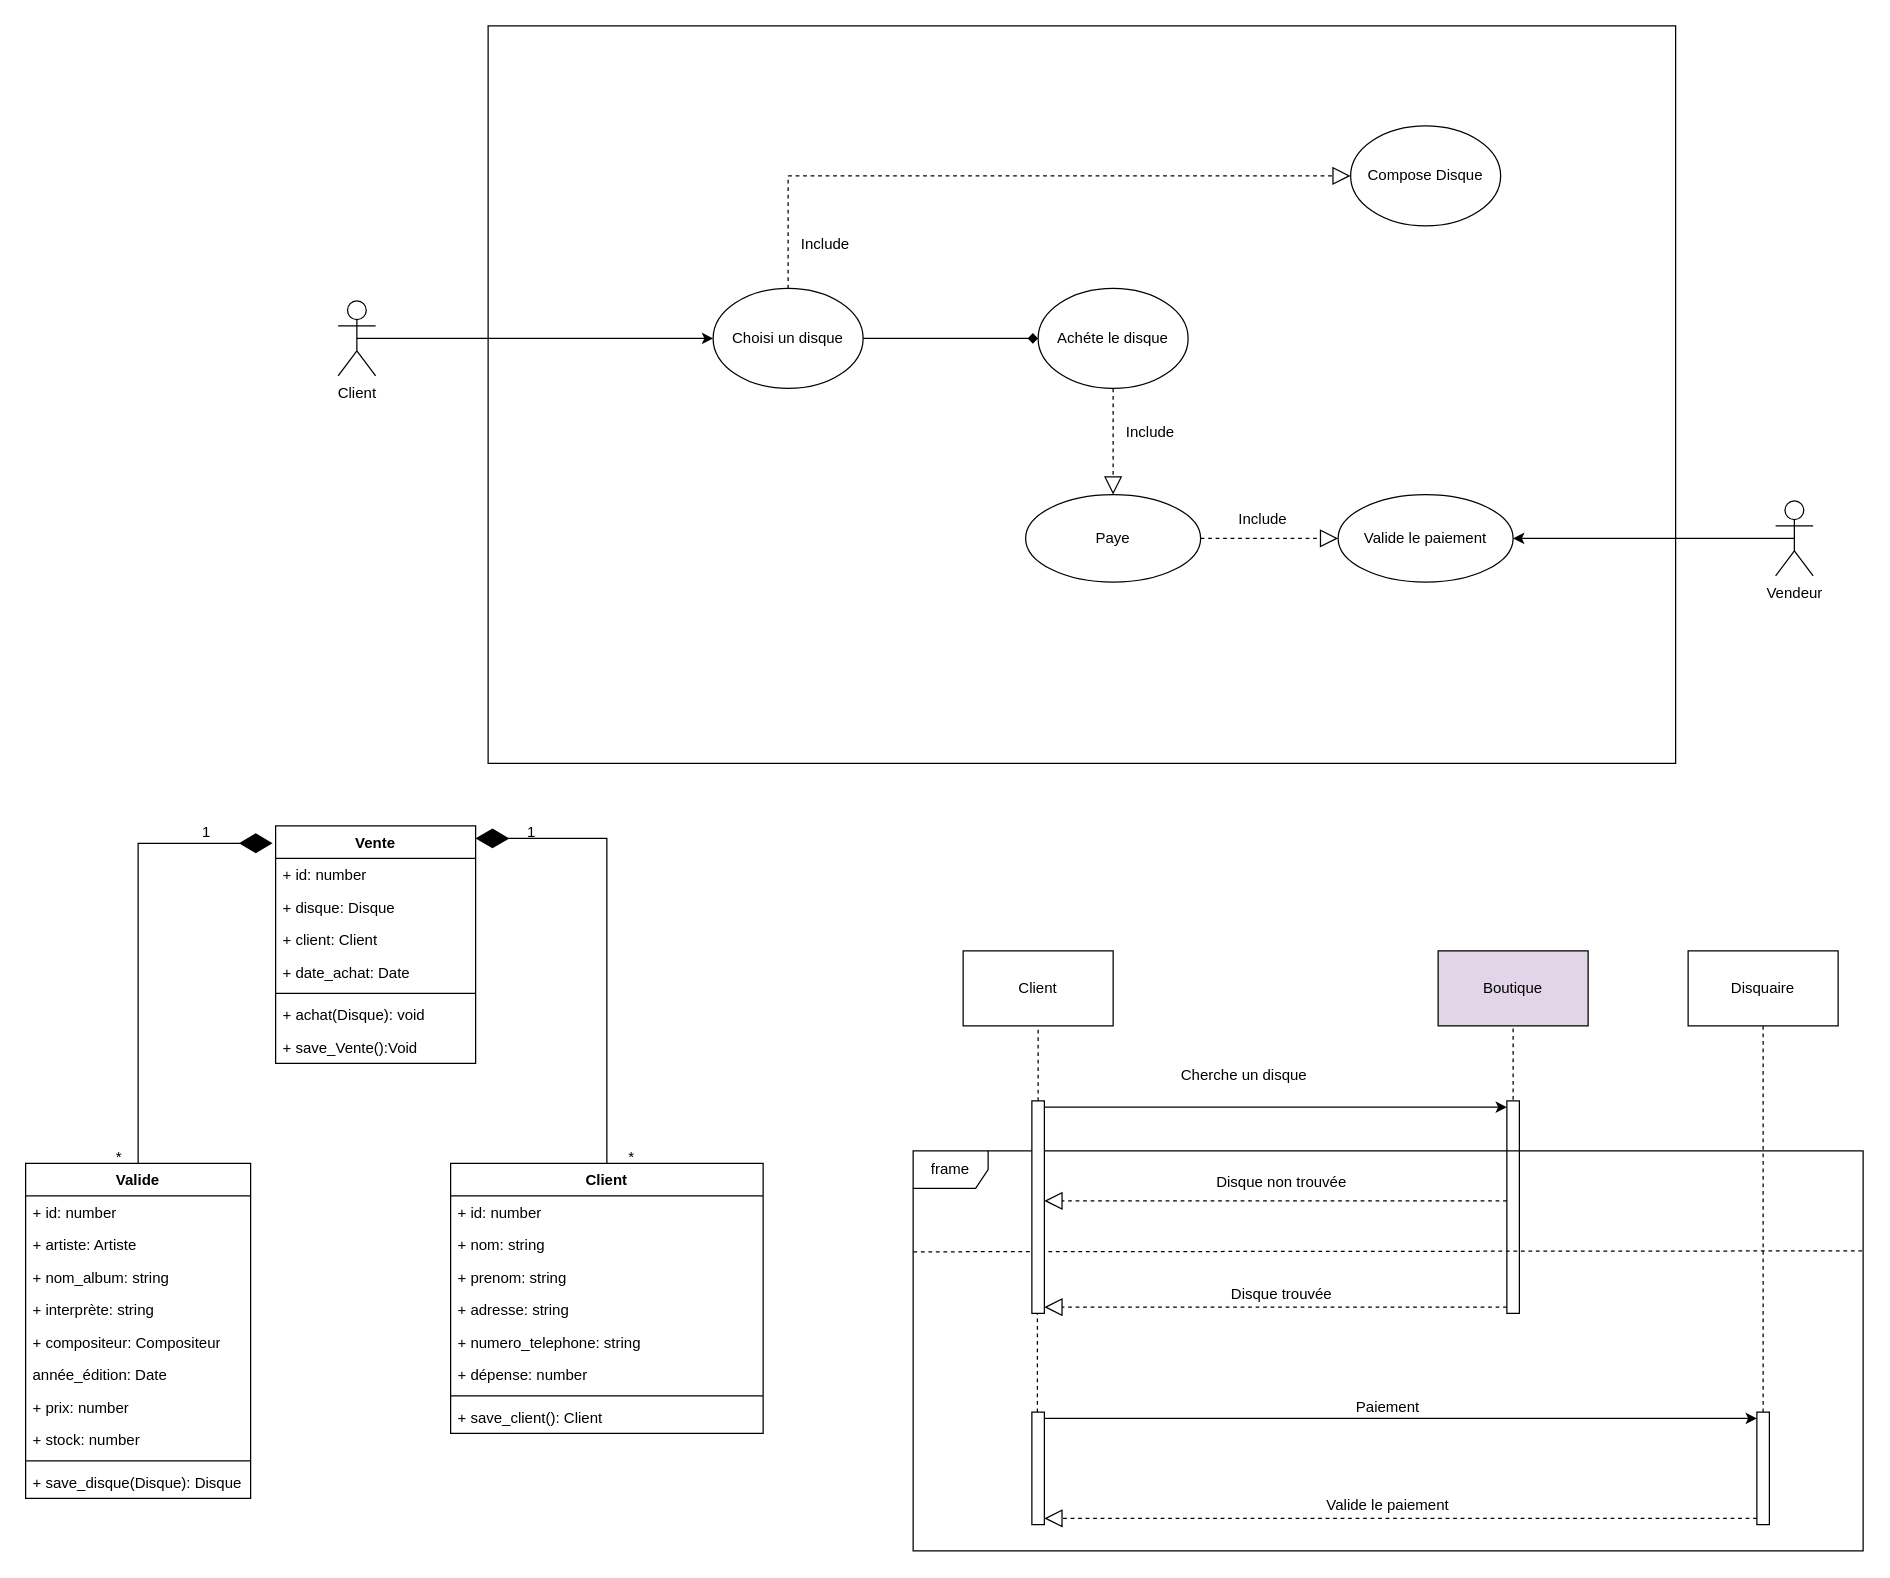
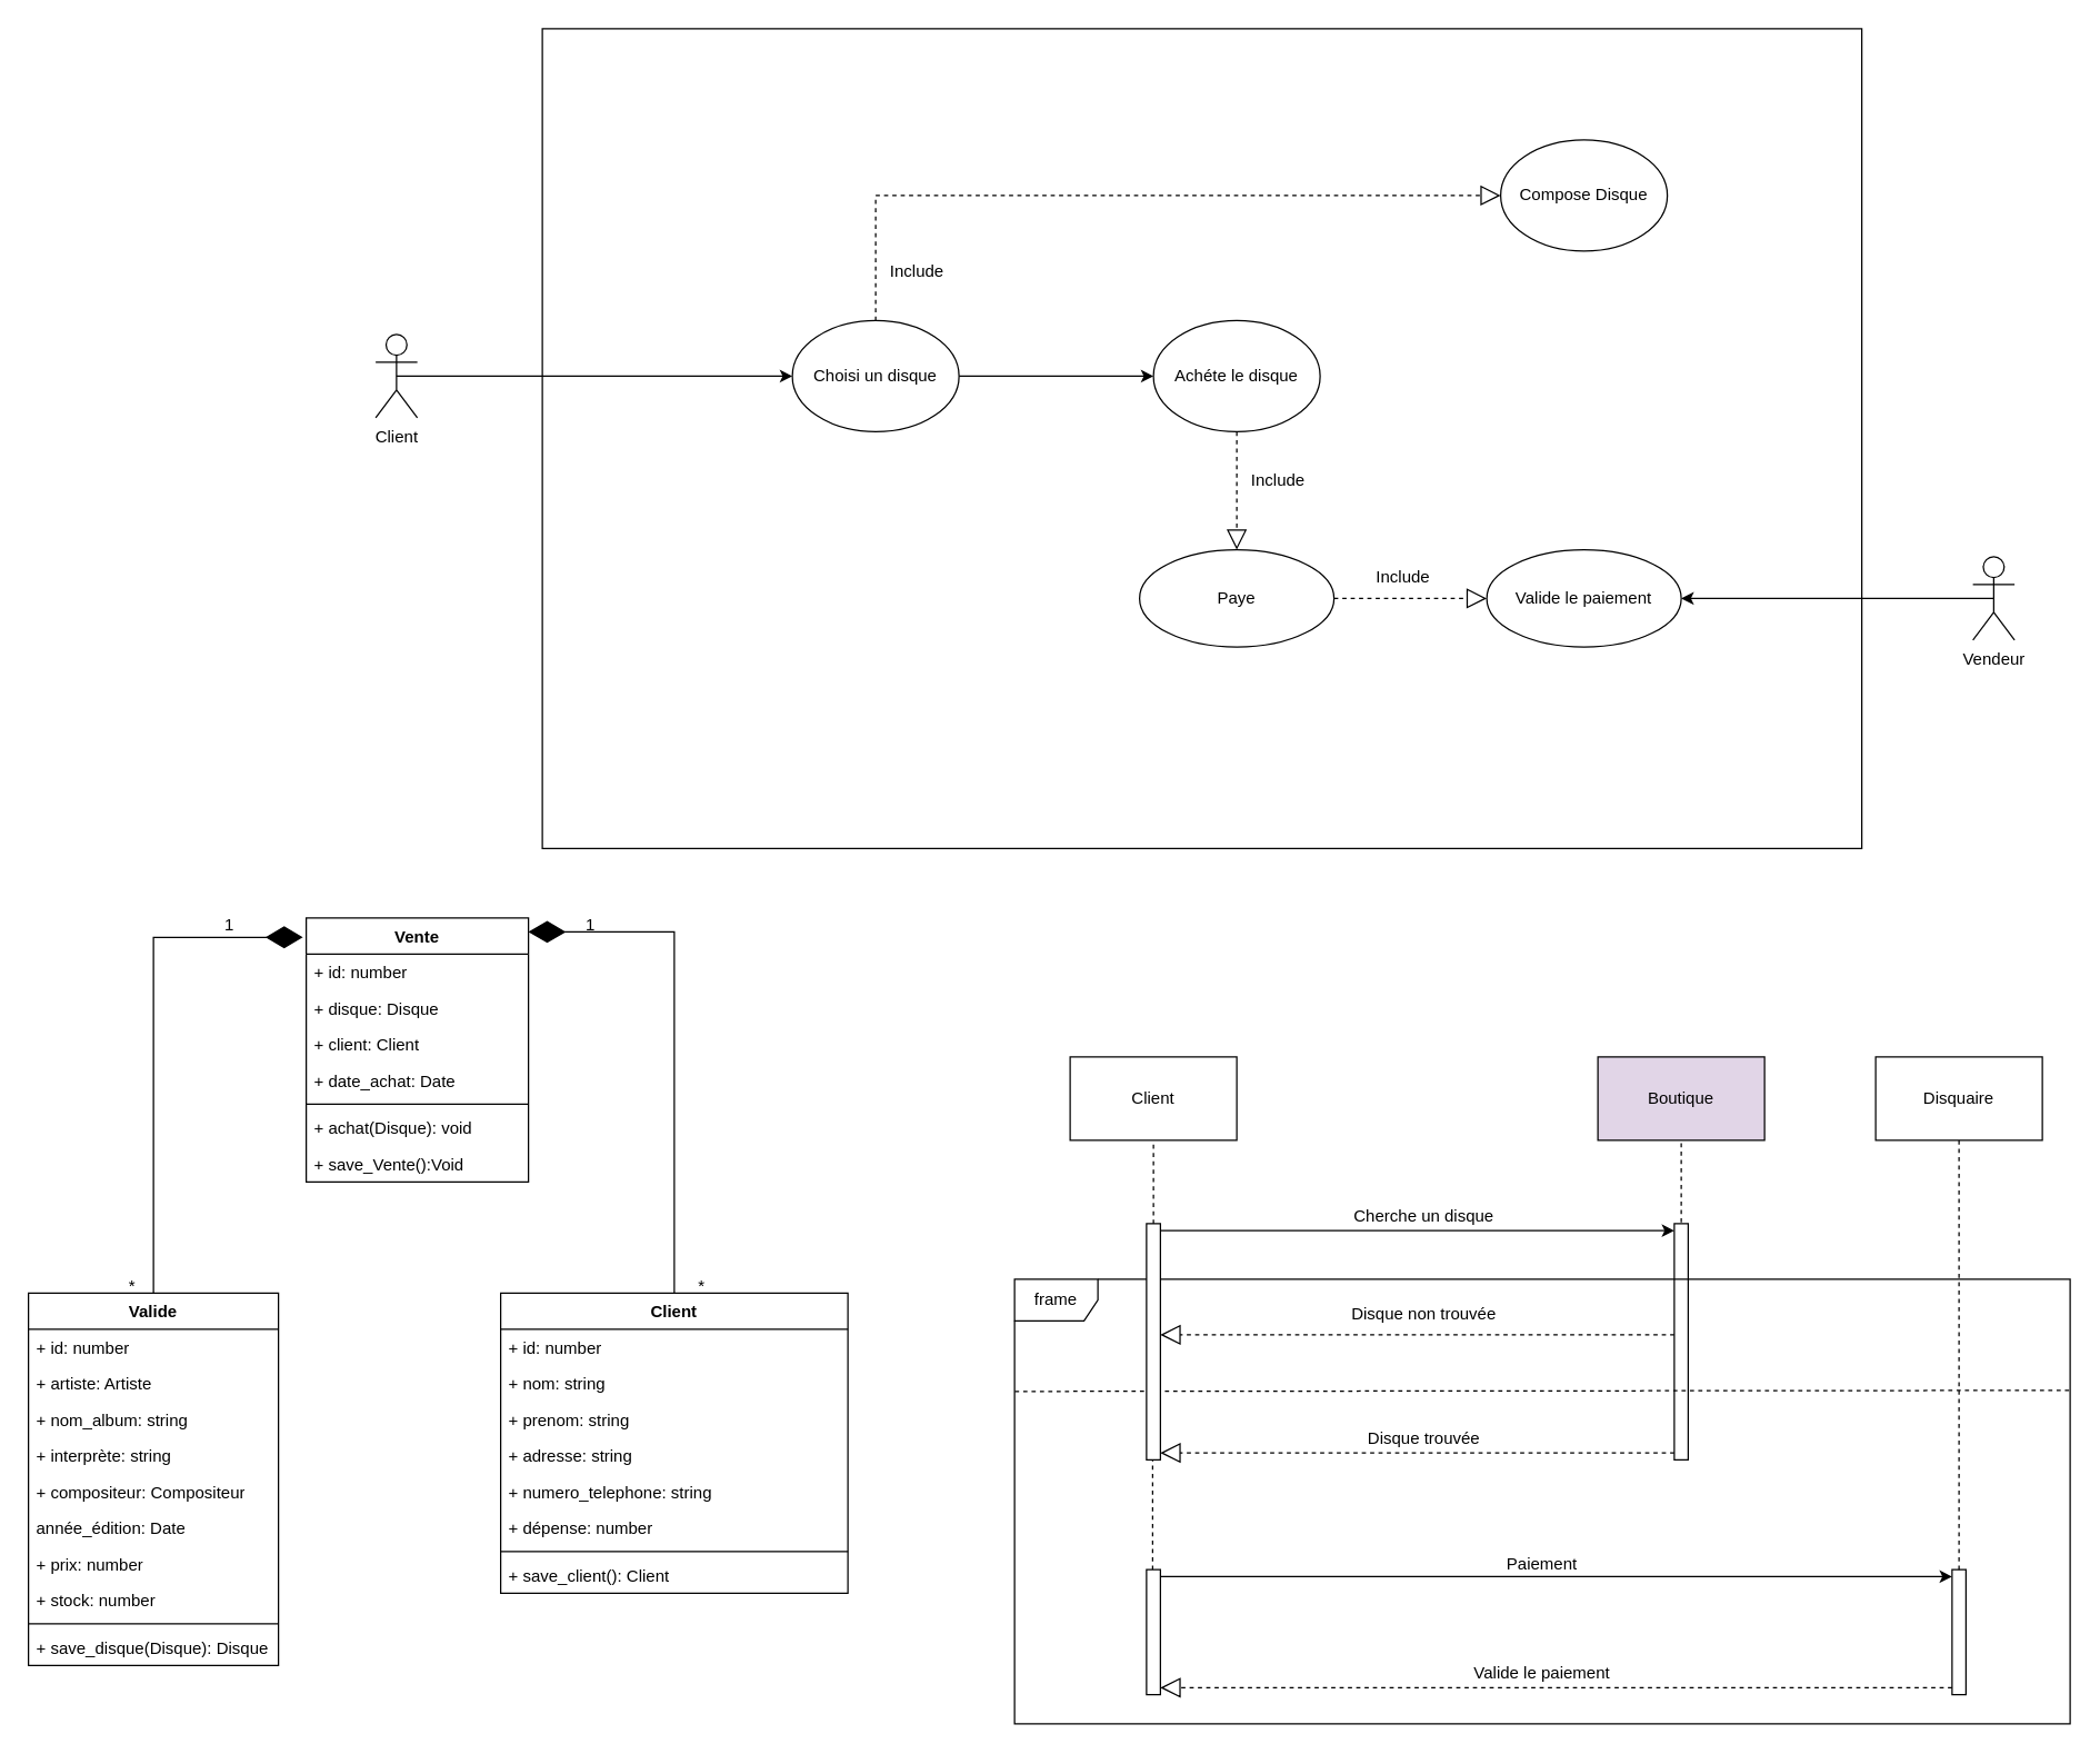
- <mxCell id="8" style="edgeStyle=orthogonalEdgeStyle;rounded=0;orthogonalLoop=1;jettySize=auto;html=1;exitX=1;exitY=0.5;exitDx=0;exitDy=0;endArrow=diamond;" edge="1" parent="1" source="9" target="10"><mxGeometry relative="1" as="geometry" /></mxCell>
+ <mxCell id="8" style="edgeStyle=orthogonalEdgeStyle;rounded=0;orthogonalLoop=1;jettySize=auto;html=1;exitX=1;exitY=0.5;exitDx=0;exitDy=0;" edge="1" parent="1" source="9" target="10"><mxGeometry relative="1" as="geometry" /></mxCell>
- <mxCell id="57" value="Cherche un disque" style="text;html=1;strokeColor=none;fillColor=none;align=center;verticalAlign=middle;whiteSpace=wrap;rounded=0;" vertex="1" parent="1"><mxGeometry x="940" y="845" width="110" height="30" as="geometry" /></mxCell>
+ <mxCell id="57" value="Cherche un disque" style="text;html=1;strokeColor=none;fillColor=none;align=center;verticalAlign=middle;whiteSpace=wrap;rounded=0;" vertex="1" parent="1"><mxGeometry x="970" y="860" width="110" height="30" as="geometry" /></mxCell>
